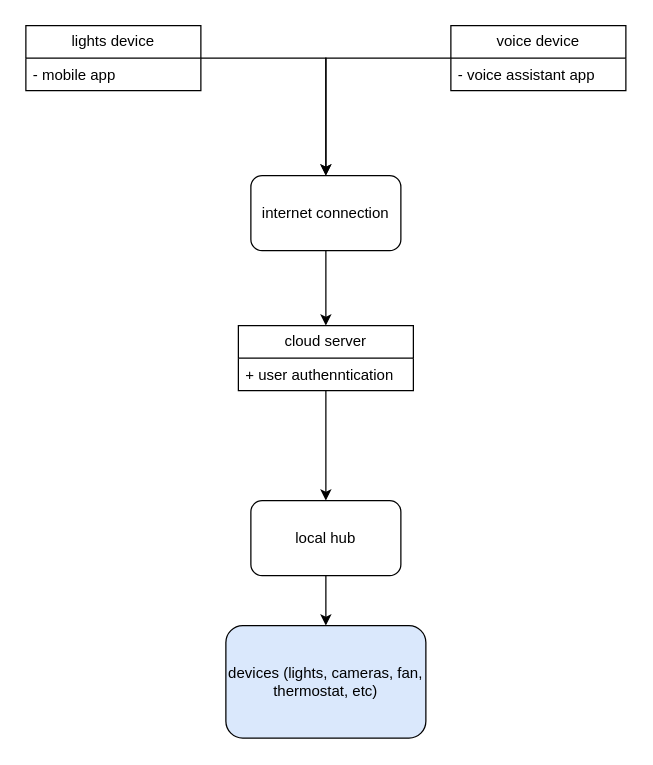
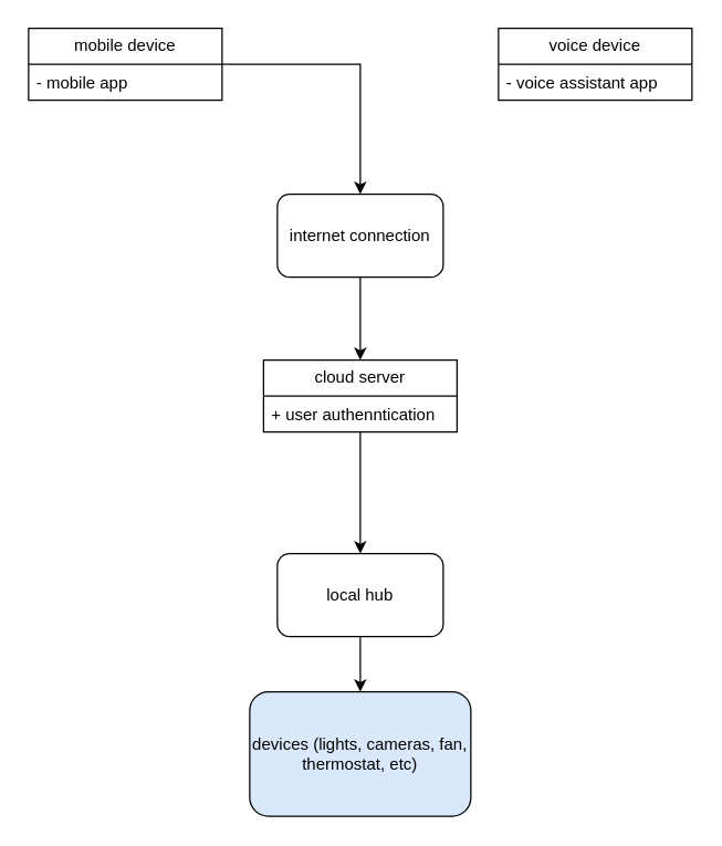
- <mxCell id="3" value="lights device" style="swimlane;fontStyle=0;childLayout=stackLayout;horizontal=1;startSize=26;fillColor=none;horizontalStack=0;resizeParent=1;resizeParentMax=0;resizeLast=0;collapsible=1;marginBottom=0;whiteSpace=wrap;html=1;" vertex="1" parent="1"><mxGeometry x="20" y="20" width="140" height="52" as="geometry" /></mxCell>
+ <mxCell id="3" value="mobile device" style="swimlane;fontStyle=0;childLayout=stackLayout;horizontal=1;startSize=26;fillColor=none;horizontalStack=0;resizeParent=1;resizeParentMax=0;resizeLast=0;collapsible=1;marginBottom=0;whiteSpace=wrap;html=1;" vertex="1" parent="1"><mxGeometry x="20" y="20" width="140" height="52" as="geometry" /></mxCell>
- <mxCell id="5" style="edgeStyle=orthogonalEdgeStyle;rounded=0;orthogonalLoop=1;jettySize=auto;html=1;entryX=0.5;entryY=0;entryDx=0;entryDy=0;" edge="1" parent="1" source="6" target="9"><mxGeometry relative="1" as="geometry" /></mxCell>
